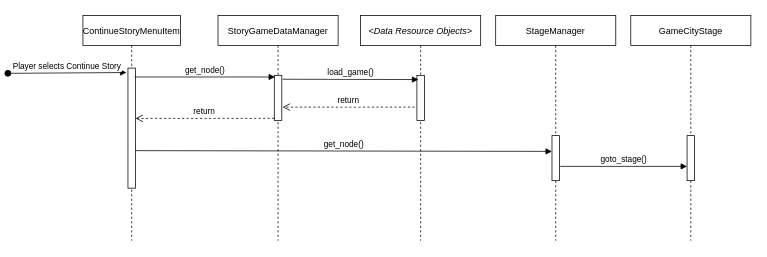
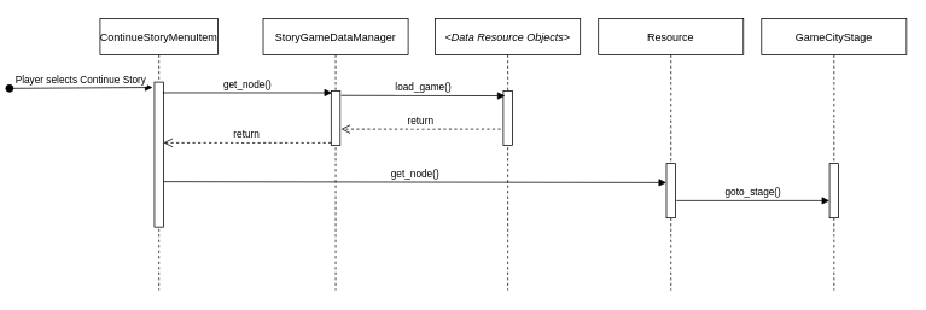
- <mxCell id="13" value="StageManager" style="shape=umlLifeline;perimeter=lifelinePerimeter;container=1;collapsible=0;recursiveResize=0;rounded=0;shadow=0;strokeWidth=1;" parent="1" vertex="1"><mxGeometry x="570" y="20" width="160" height="300" as="geometry" /></mxCell>
+ <mxCell id="13" value="Resource" style="shape=umlLifeline;perimeter=lifelinePerimeter;container=1;collapsible=0;recursiveResize=0;rounded=0;shadow=0;strokeWidth=1;" parent="1" vertex="1"><mxGeometry x="570" y="20" width="160" height="300" as="geometry" /></mxCell>
